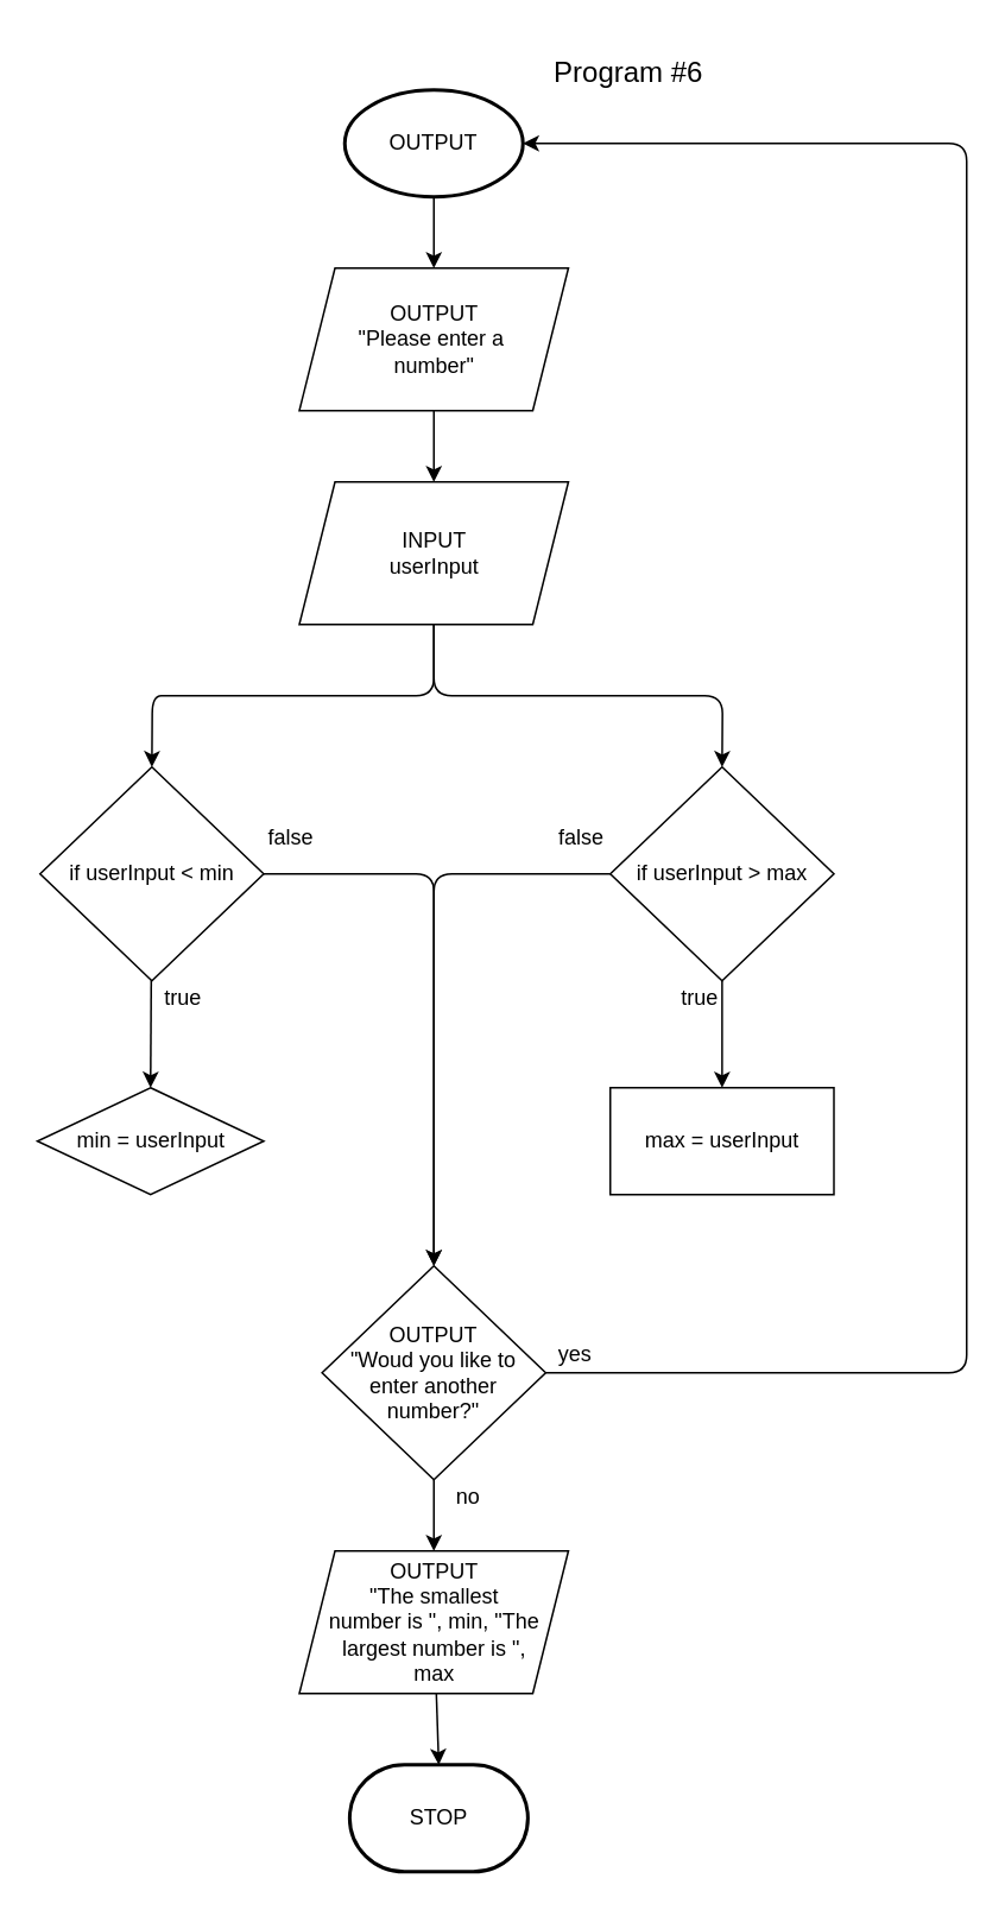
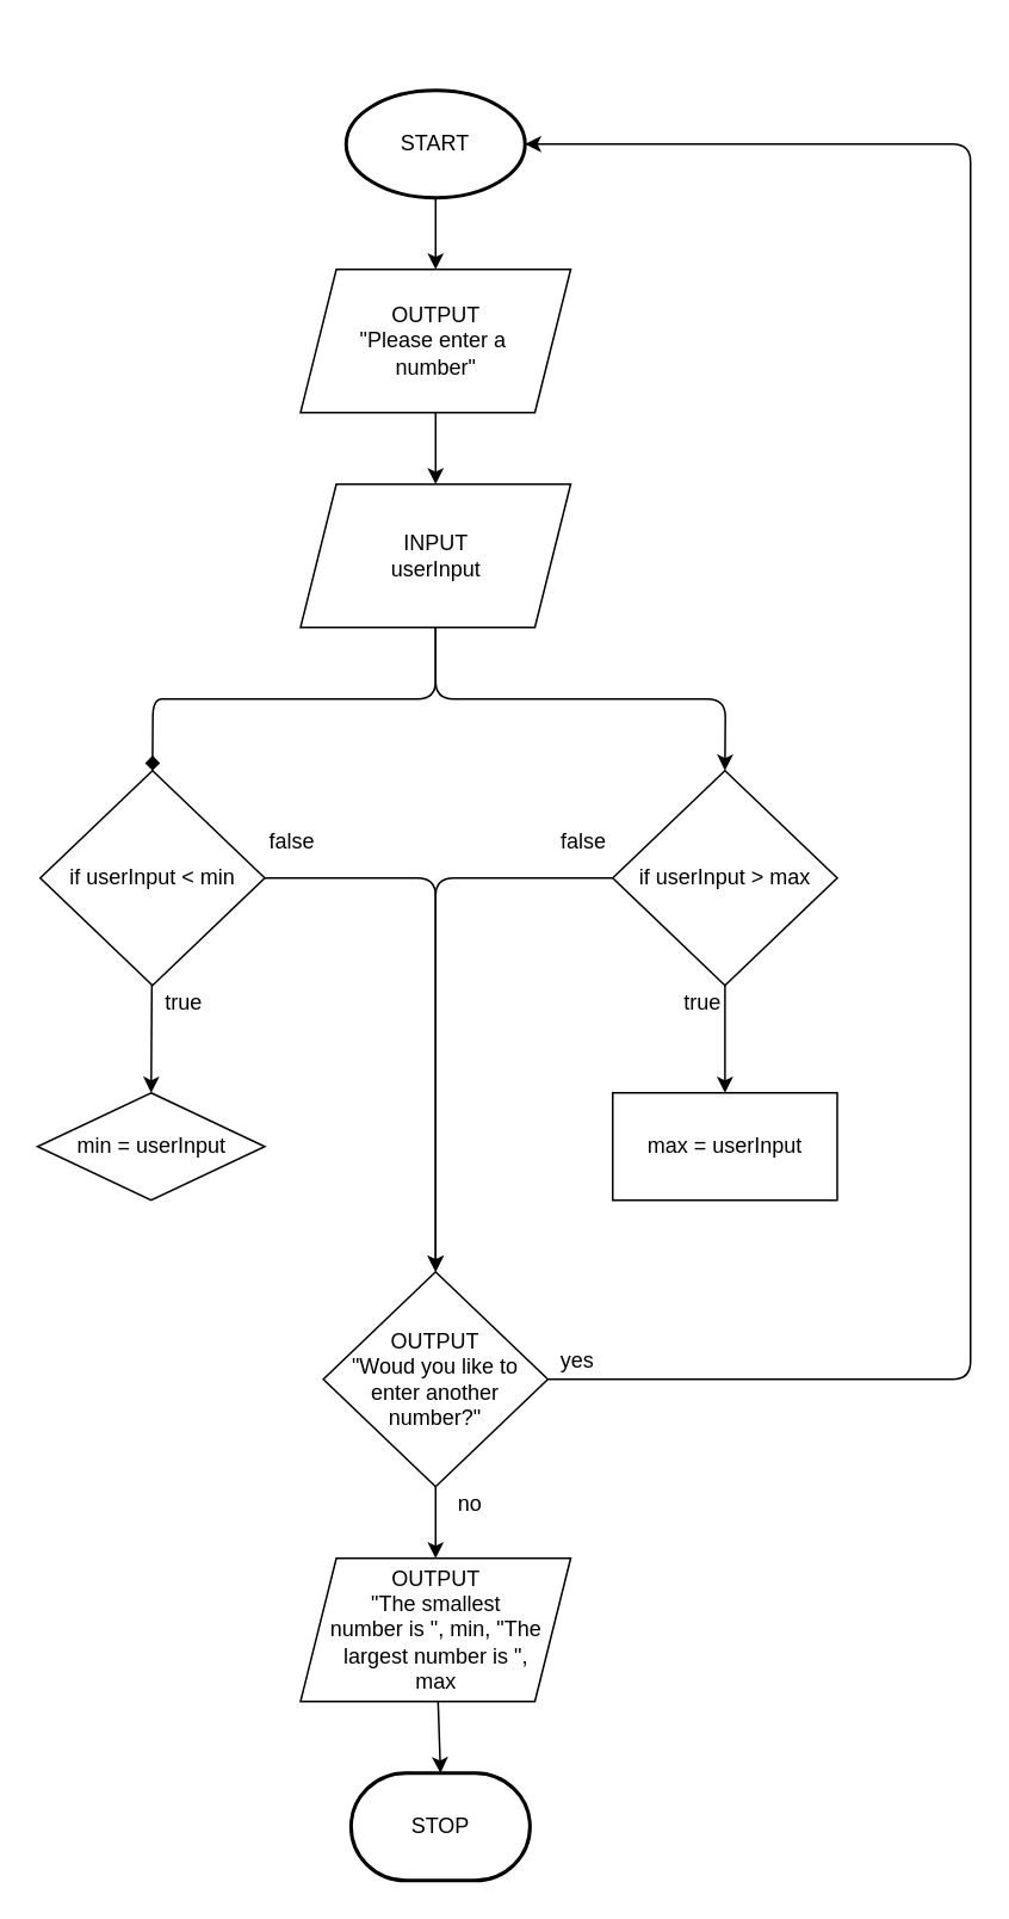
- <mxCell id="5" value="Program #6" style="text;html=1;strokeColor=none;fillColor=none;align=center;verticalAlign=middle;whiteSpace=wrap;rounded=0;fontSize=16;" vertex="1" parent="1"><mxGeometry x="303" y="20" width="99" height="40" as="geometry" /></mxCell>
- <mxCell id="4" value="OUTPUT" style="strokeWidth=2;html=1;shape=mxgraph.flowchart.start_1;whiteSpace=wrap;" vertex="1" parent="1"><mxGeometry x="193" y="50" width="100" height="60" as="geometry" /></mxCell>
+ <mxCell id="4" value="START" style="strokeWidth=2;html=1;shape=mxgraph.flowchart.start_1;whiteSpace=wrap;" vertex="1" parent="1"><mxGeometry x="193" y="50" width="100" height="60" as="geometry" /></mxCell>
- <mxCell id="8" style="edgeStyle=none;html=1;entryX=0.5;entryY=0;entryDx=0;entryDy=0;" edge="1" parent="1" source="10" target="13"><mxGeometry relative="1" as="geometry"><Array as="points"><mxPoint x="243" y="390" /><mxPoint x="105" y="390" /><mxPoint x="85" y="390" /></Array></mxGeometry></mxCell>
+ <mxCell id="8" style="edgeStyle=none;html=1;entryX=0.5;entryY=0;entryDx=0;entryDy=0;endArrow=diamond;" edge="1" parent="1" source="10" target="13"><mxGeometry relative="1" as="geometry"><Array as="points"><mxPoint x="243" y="390" /><mxPoint x="105" y="390" /><mxPoint x="85" y="390" /></Array></mxGeometry></mxCell>
